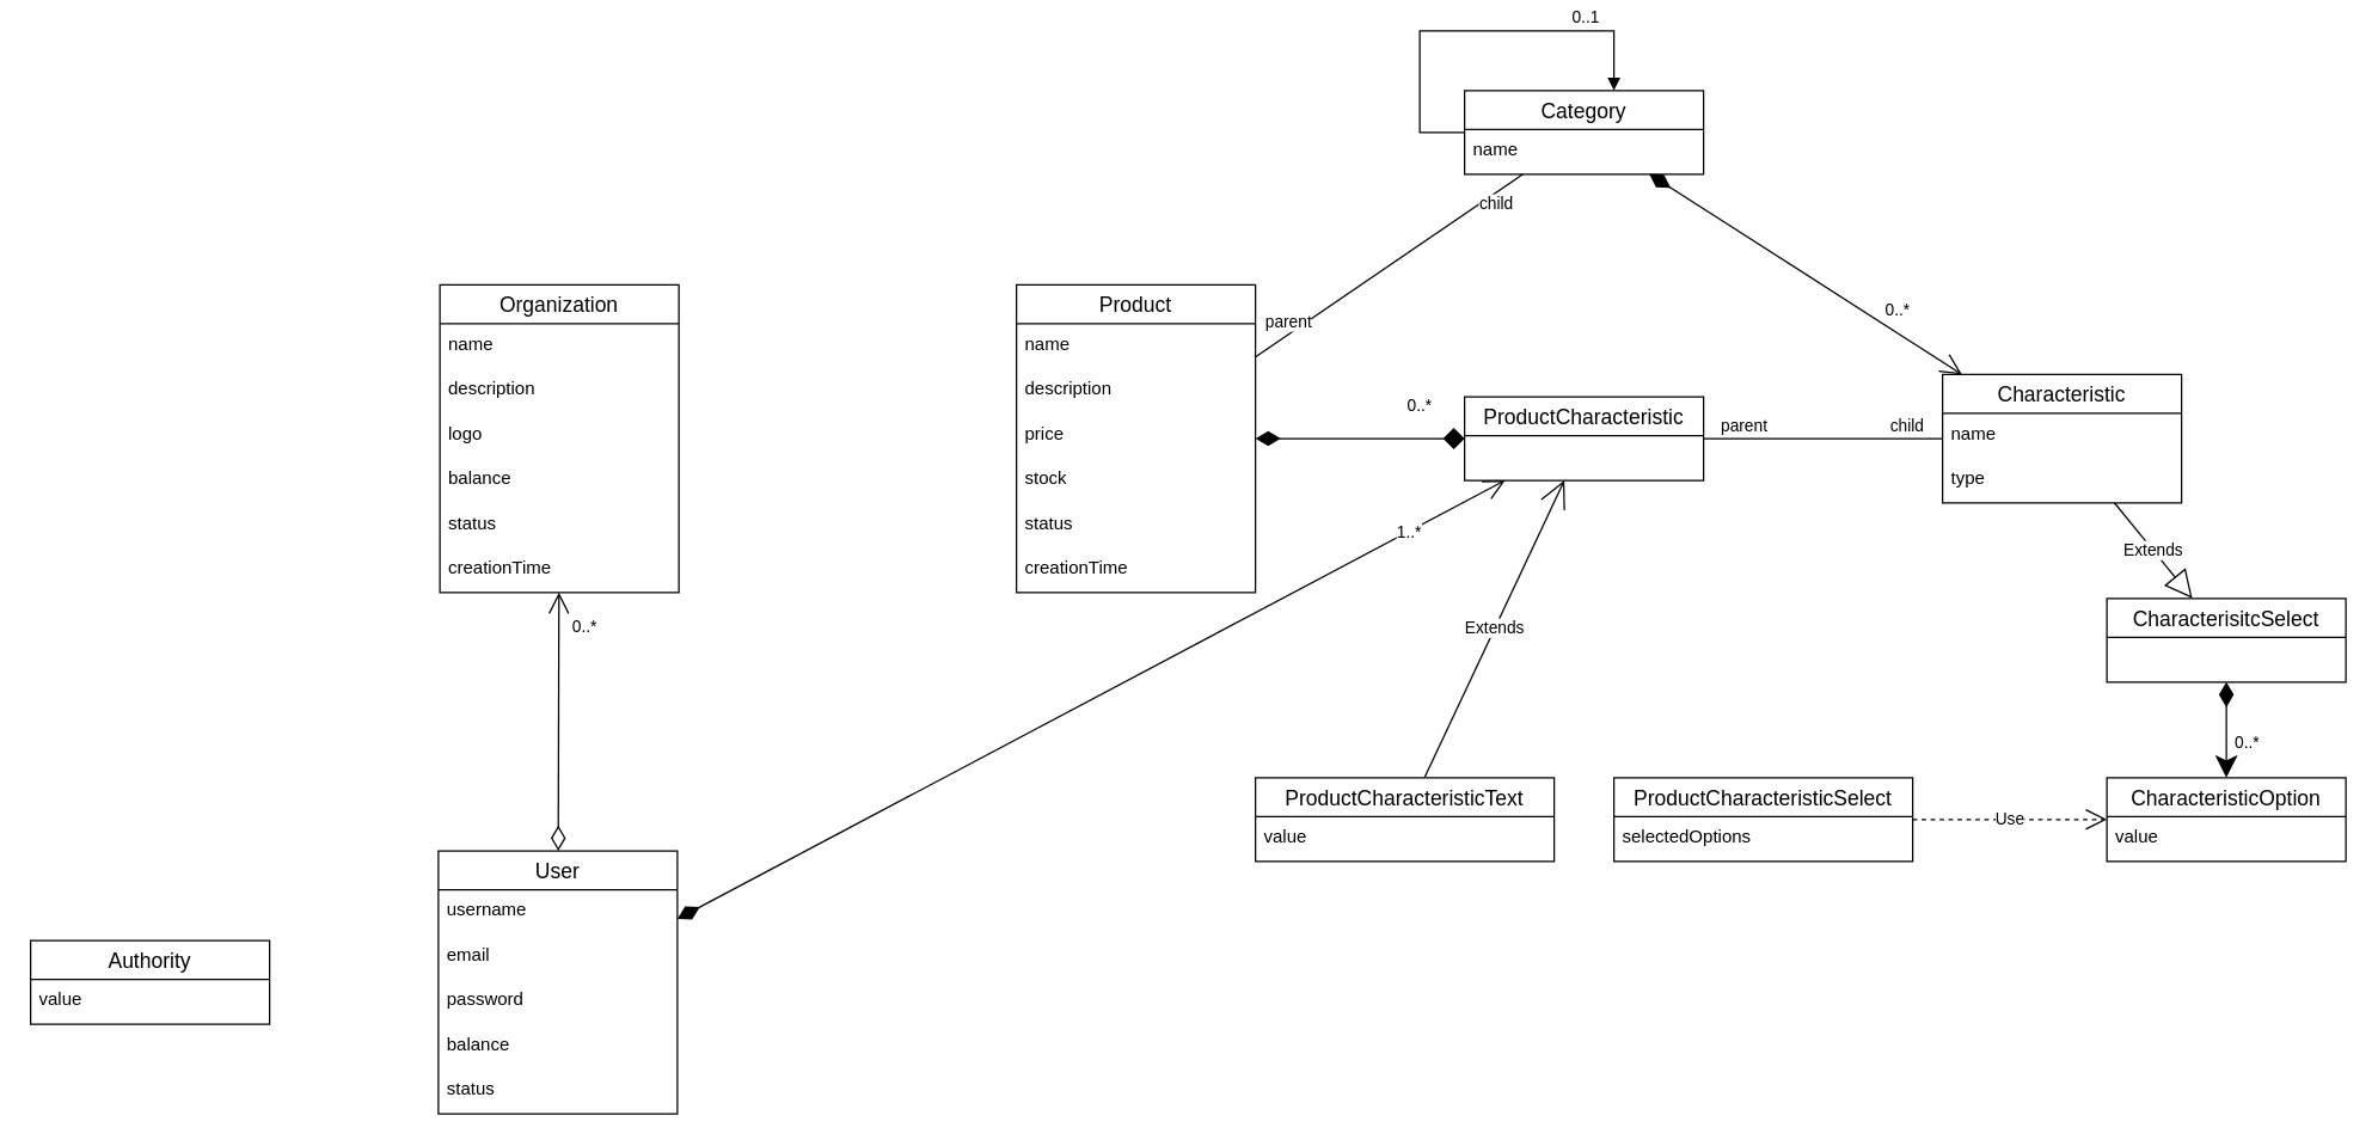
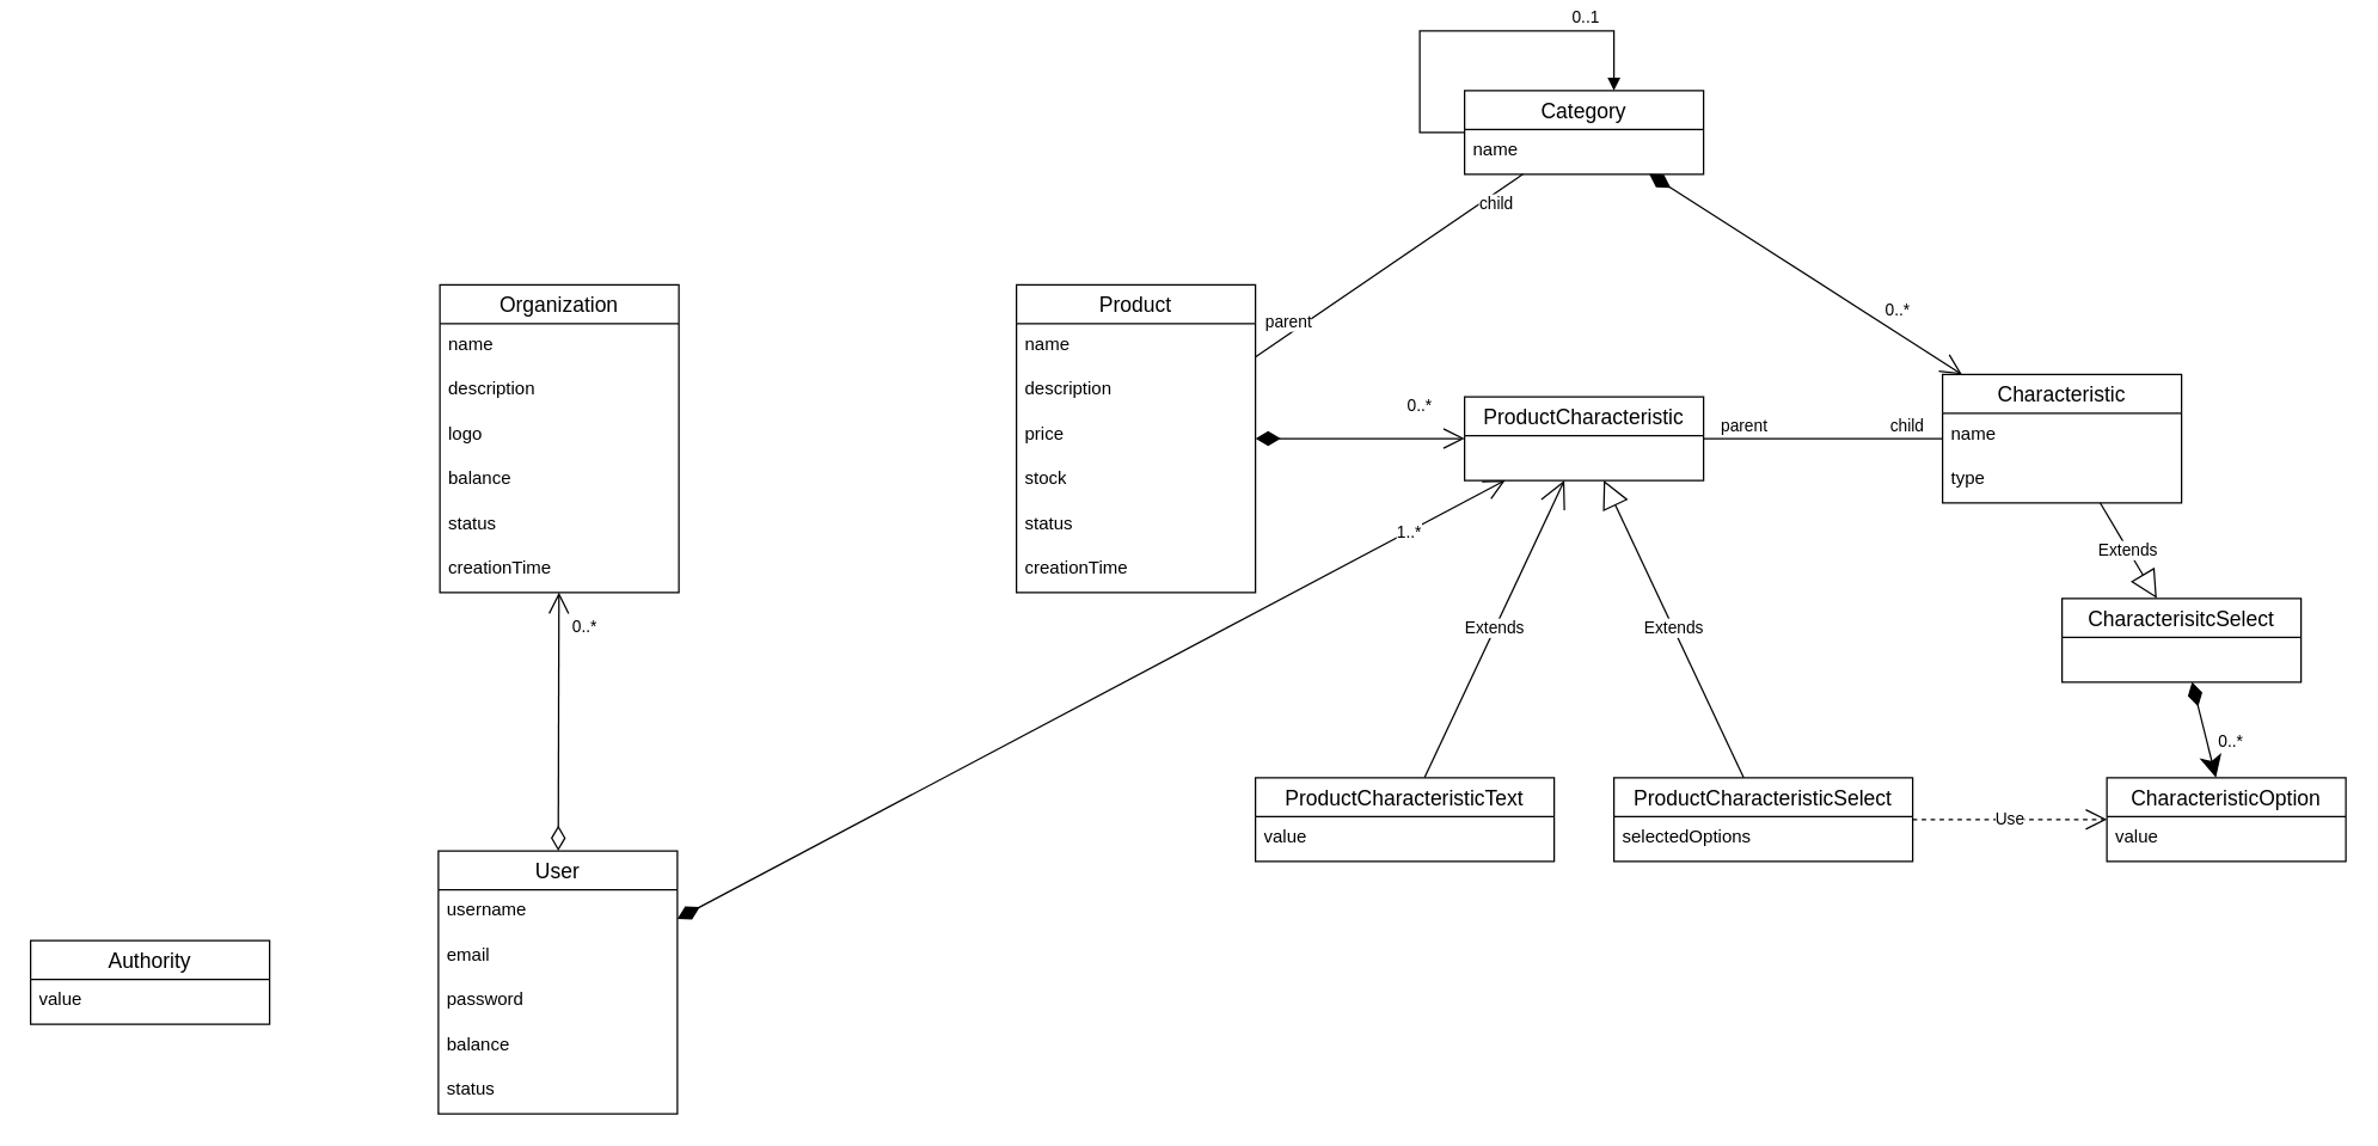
- <mxCell id="40" value="0..*" style="endArrow=diamond;html=1;endSize=12;startArrow=diamondThin;startSize=14;startFill=1;align=left;verticalAlign=bottom;rounded=0;" parent="1" source="19" target="39" edge="1"><mxGeometry x="0.429" y="13" relative="1" as="geometry"><mxPoint x="700" y="510" as="sourcePoint" /><mxPoint x="860" y="510" as="targetPoint" /><mxPoint as="offset" /></mxGeometry></mxCell>
+ <mxCell id="40" value="0..*" style="endArrow=open;html=1;endSize=12;startArrow=diamondThin;startSize=14;startFill=1;align=left;verticalAlign=bottom;rounded=0;" parent="1" source="19" target="39" edge="1"><mxGeometry x="0.429" y="13" relative="1" as="geometry"><mxPoint x="700" y="510" as="sourcePoint" /><mxPoint x="860" y="510" as="targetPoint" /><mxPoint as="offset" /></mxGeometry></mxCell>
+ <mxCell id="36" value="Extends" style="endArrow=block;endSize=16;endFill=0;html=1;rounded=0;" parent="1" source="33" target="39" edge="1"><mxGeometry width="160" relative="1" as="geometry"><mxPoint x="940" y="390" as="sourcePoint" /><mxPoint x="1100" y="390" as="targetPoint" /></mxGeometry></mxCell>
- <mxCell id="42" value="CharacterisitcSelect" style="swimlane;fontStyle=0;childLayout=stackLayout;horizontal=1;startSize=26;horizontalStack=0;resizeParent=1;resizeParentMax=0;resizeLast=0;collapsible=1;marginBottom=0;align=center;fontSize=14;" parent="1" vertex="1"><mxGeometry x="1410" y="400" width="160" height="56" as="geometry" /></mxCell>
+ <mxCell id="42" value="CharacterisitcSelect" style="swimlane;fontStyle=0;childLayout=stackLayout;horizontal=1;startSize=26;horizontalStack=0;resizeParent=1;resizeParentMax=0;resizeLast=0;collapsible=1;marginBottom=0;align=center;fontSize=14;" parent="1" vertex="1"><mxGeometry x="1380" y="400" width="160" height="56" as="geometry" /></mxCell>
